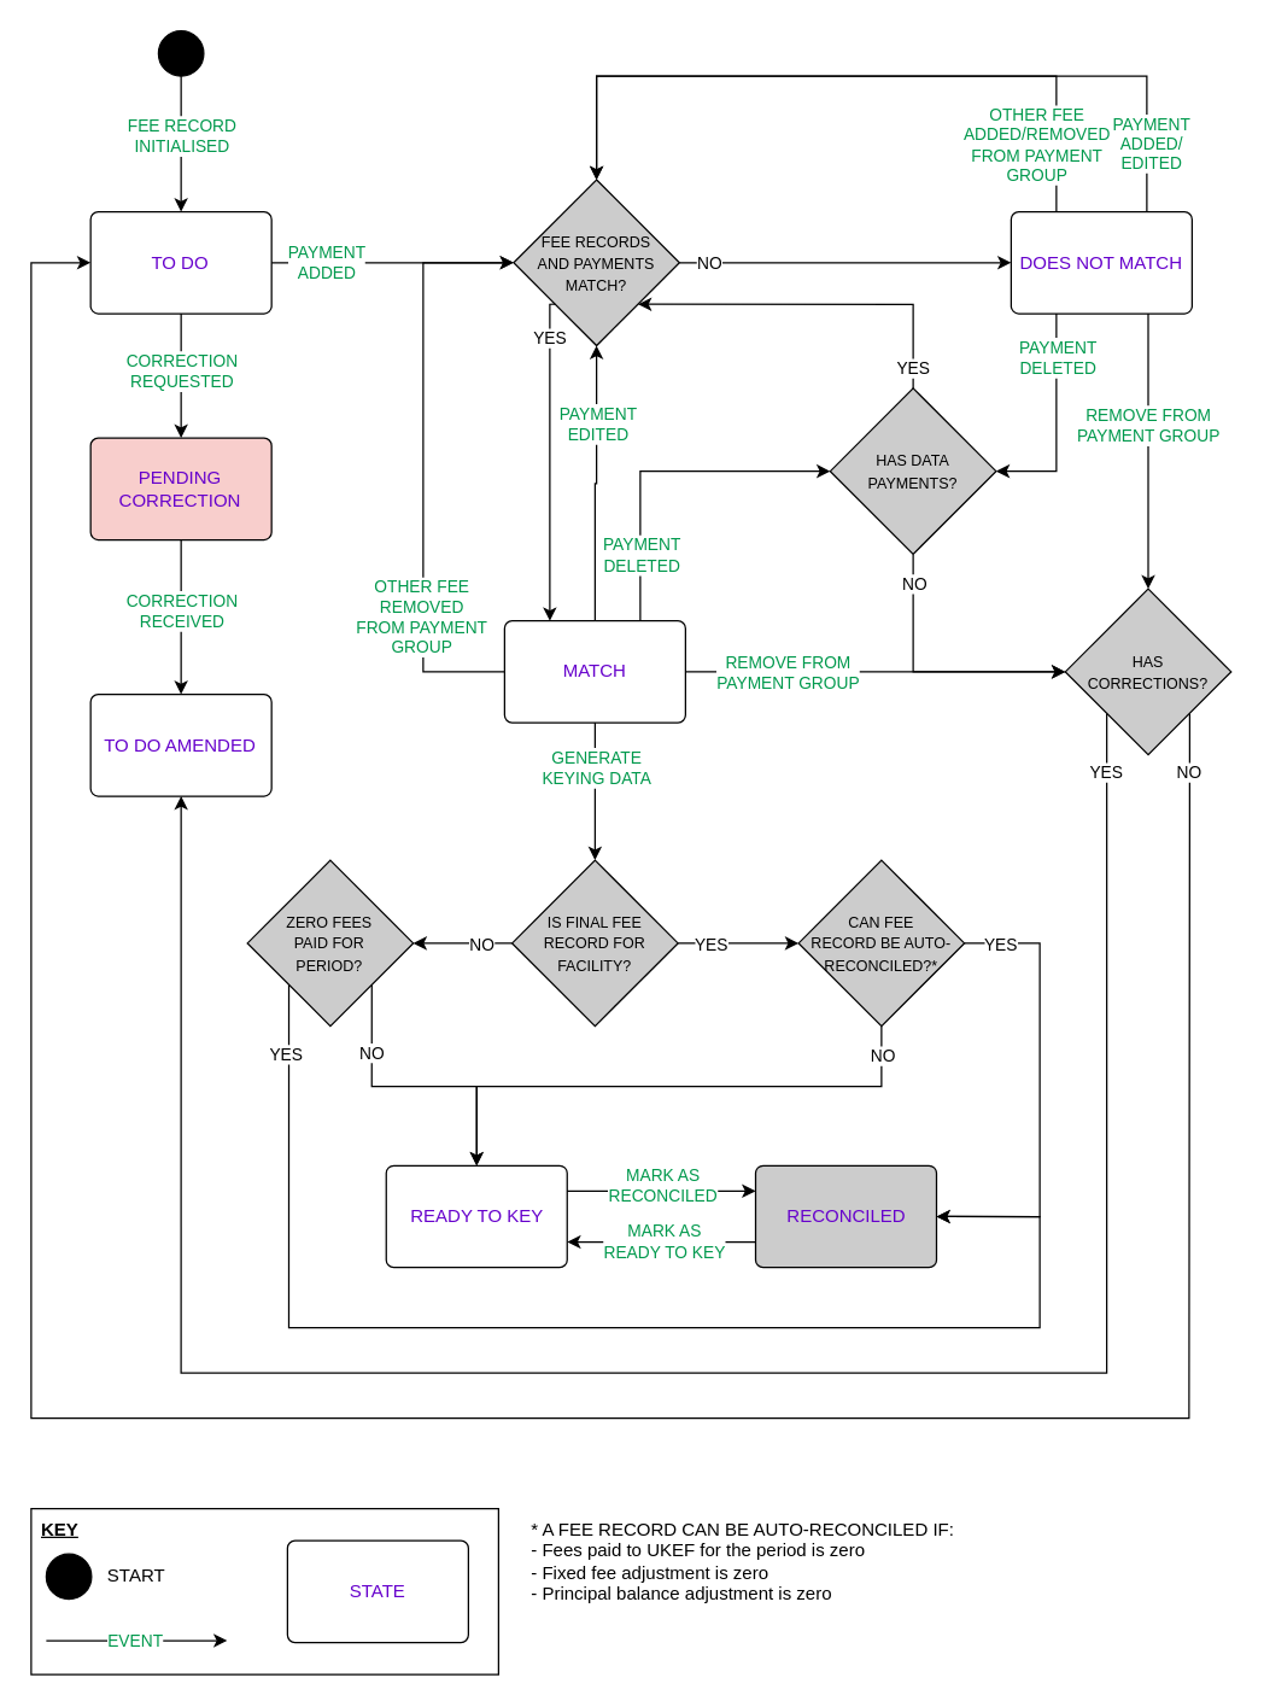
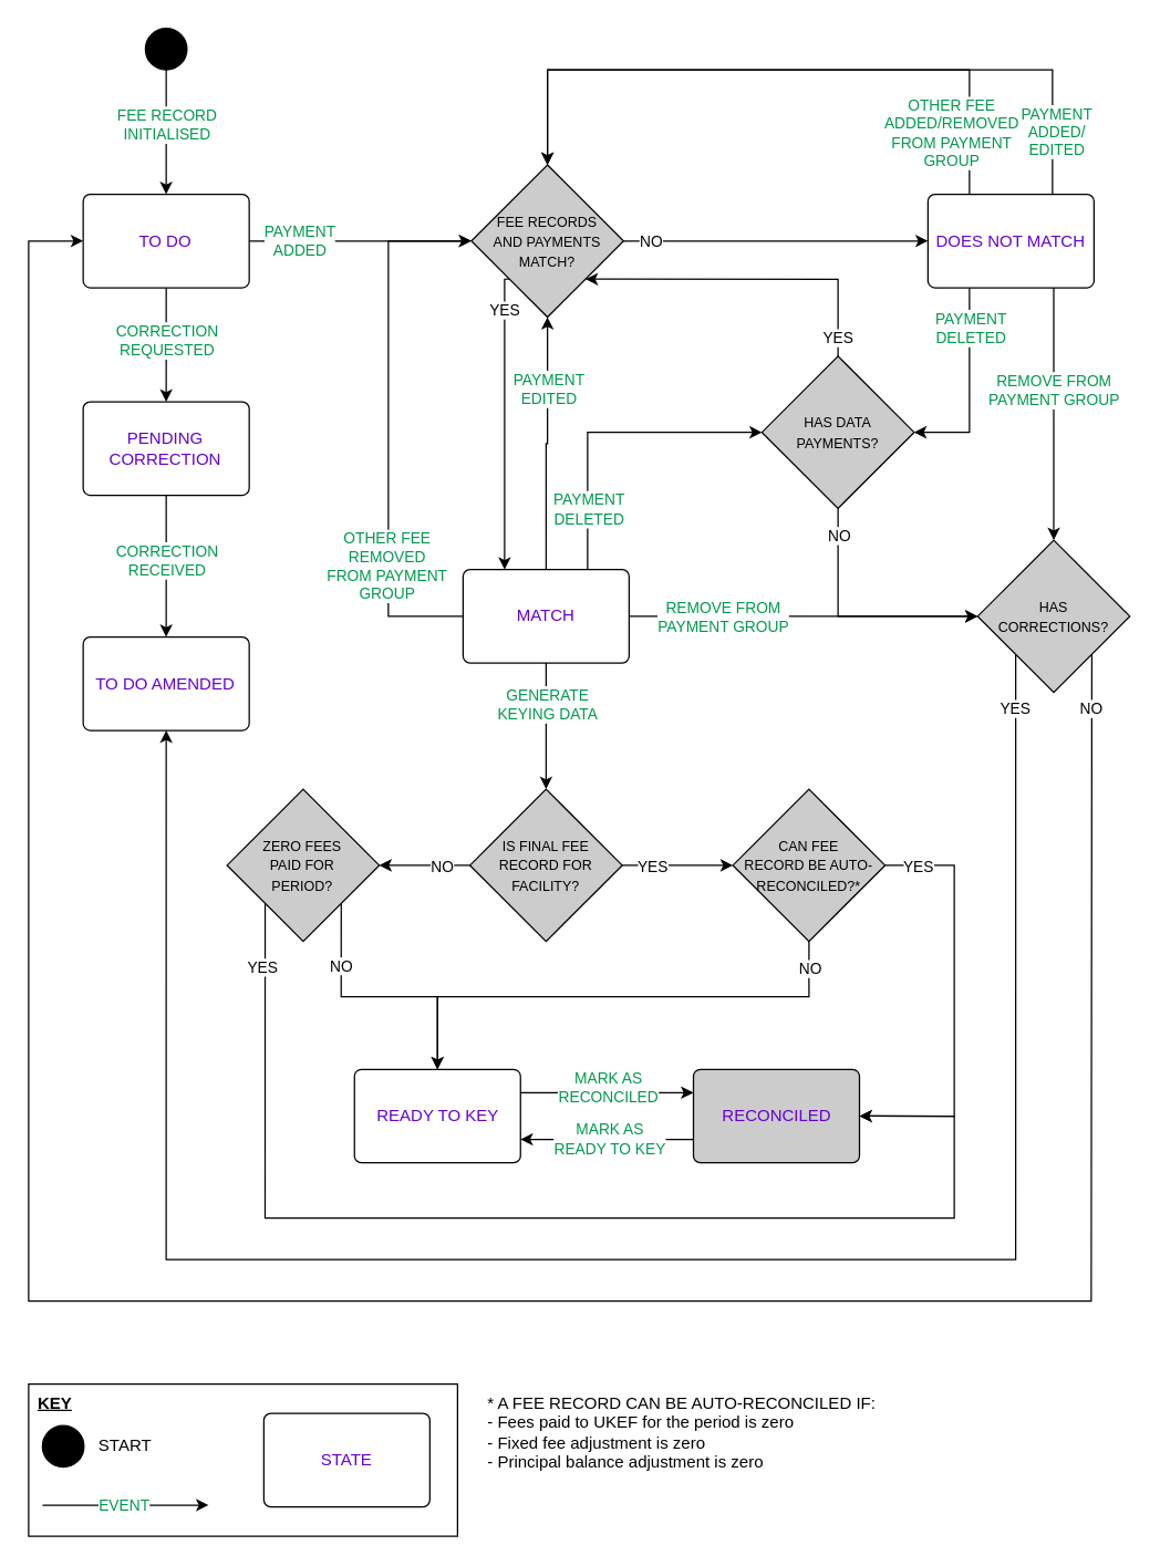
- <mxCell id="16" value="&lt;font color=&quot;#6600cc&quot;&gt;PENDING CORRECTION&lt;/font&gt;" style="html=1;align=center;verticalAlign=middle;rounded=1;absoluteArcSize=1;arcSize=10;dashed=0;whiteSpace=wrap;fillColor=#f8cecc;" vertex="1" parent="1"><mxGeometry x="59.43" y="290" width="120" height="67.5" as="geometry" /></mxCell>
+ <mxCell id="16" value="&lt;font color=&quot;#6600cc&quot;&gt;PENDING CORRECTION&lt;/font&gt;" style="html=1;align=center;verticalAlign=middle;rounded=1;absoluteArcSize=1;arcSize=10;dashed=0;whiteSpace=wrap;" vertex="1" parent="1"><mxGeometry x="59.43" y="290" width="120" height="67.5" as="geometry" /></mxCell>
